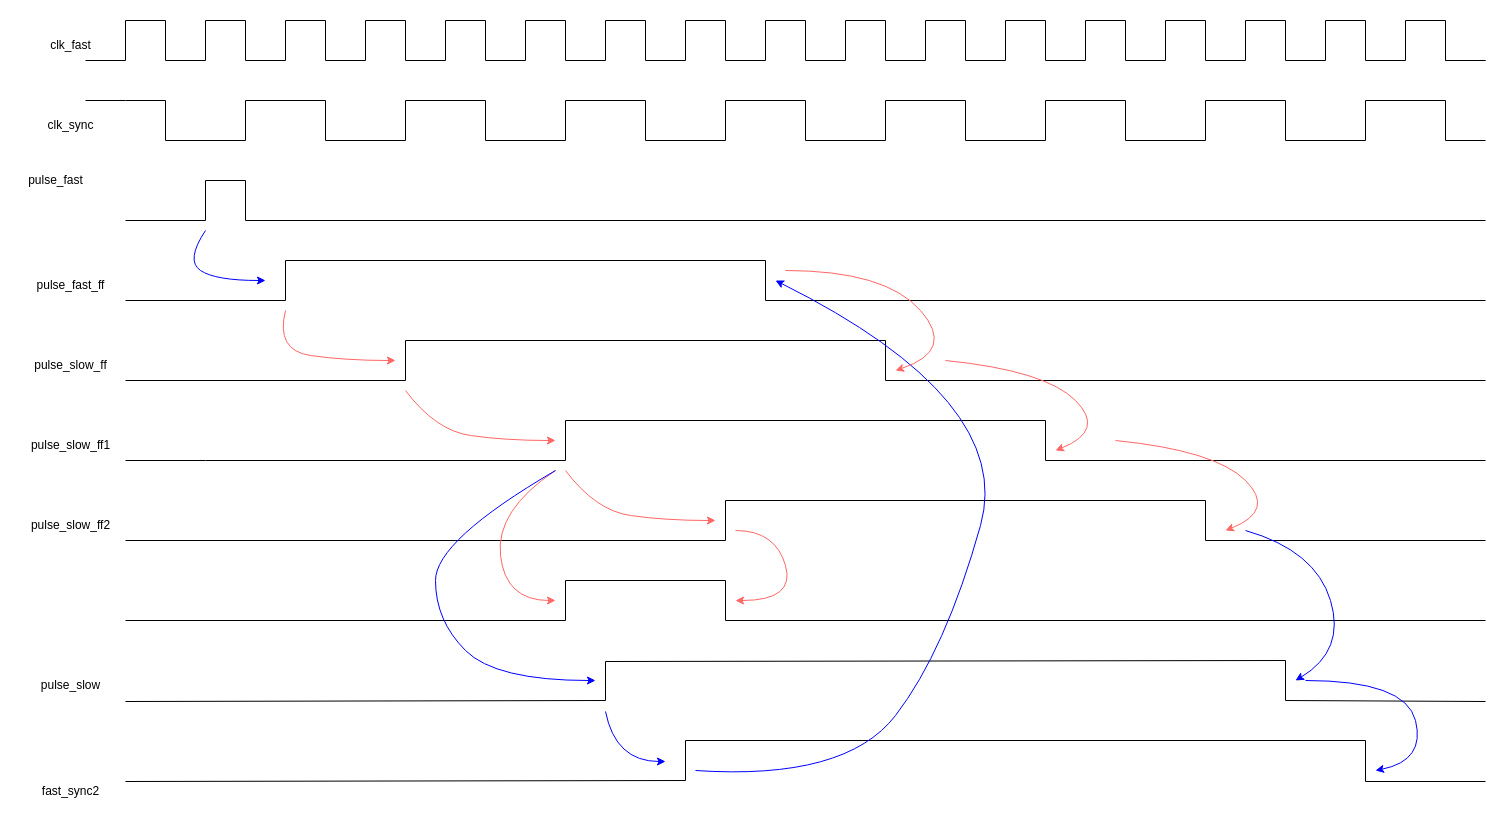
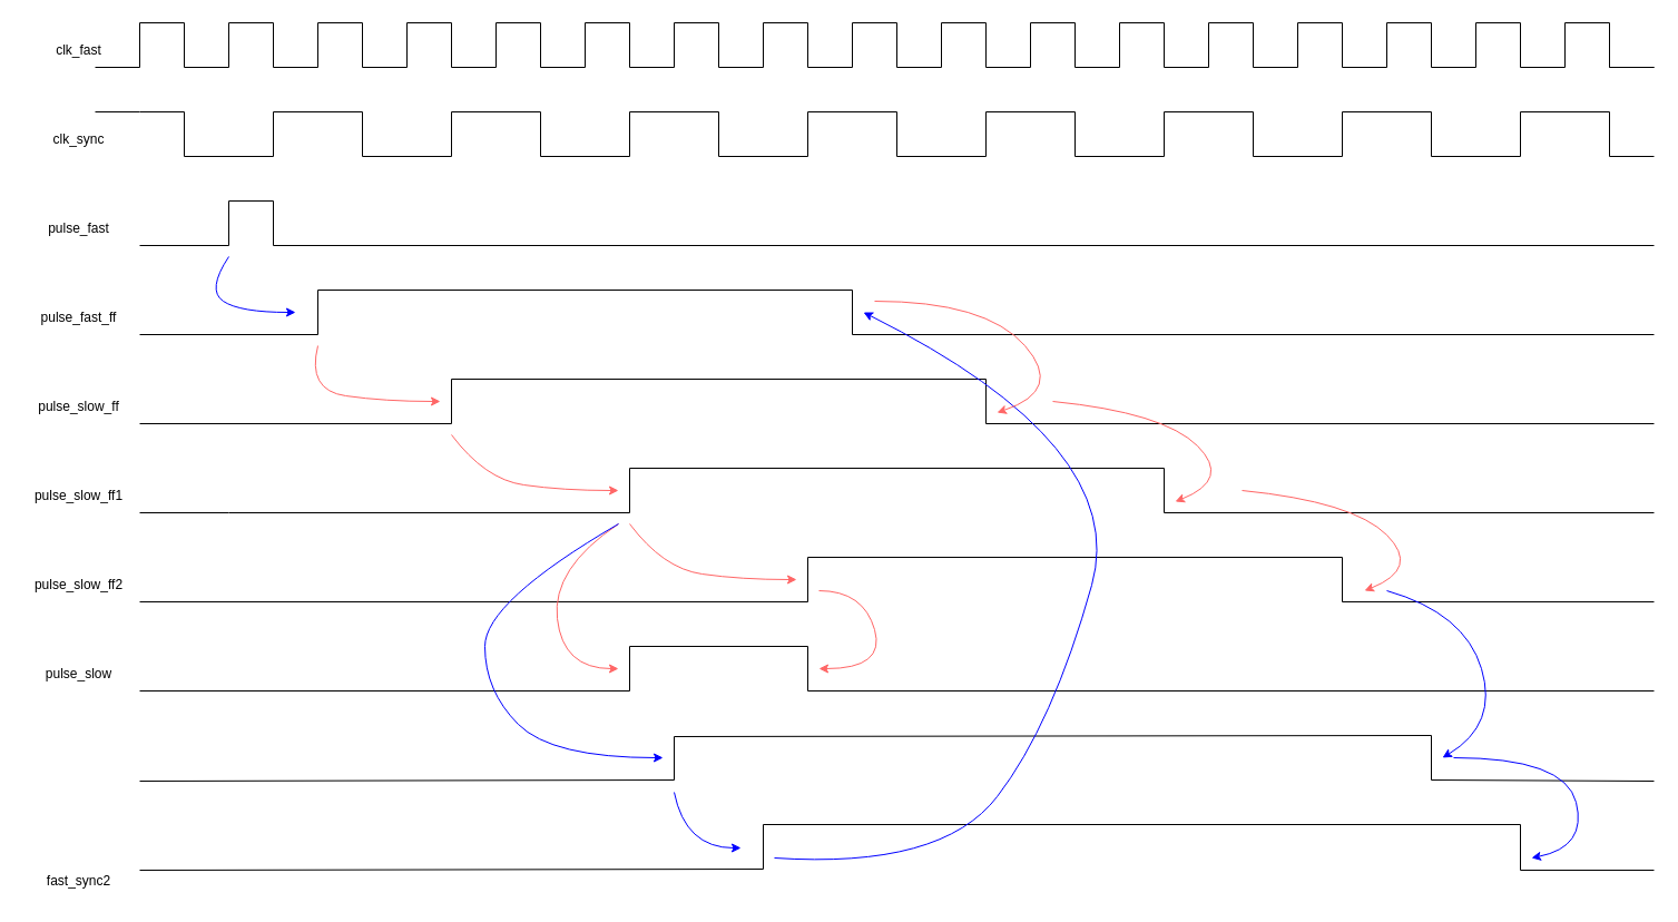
- <mxCell id="30" value="pulse_fast" style="text;html=1;align=center;verticalAlign=middle;resizable=0;points=[];autosize=1;strokeColor=none;fillColor=none;" parent="1" vertex="1"><mxGeometry x="15" y="165" width="80" height="30" as="geometry" /></mxCell>
+ <mxCell id="30" value="pulse_fast" style="text;html=1;align=center;verticalAlign=middle;resizable=0;points=[];autosize=1;strokeColor=none;fillColor=none;" parent="1" vertex="1"><mxGeometry x="30" y="190" width="80" height="30" as="geometry" /></mxCell>
- <mxCell id="42" value="pulse_slow" style="text;html=1;align=center;verticalAlign=middle;resizable=0;points=[];autosize=1;strokeColor=none;fillColor=none;" parent="1" vertex="1"><mxGeometry x="30" y="670" width="80" height="30" as="geometry" /></mxCell>
+ <mxCell id="42" value="pulse_slow" style="text;html=1;align=center;verticalAlign=middle;resizable=0;points=[];autosize=1;strokeColor=none;fillColor=none;" parent="1" vertex="1"><mxGeometry x="30" y="590" width="80" height="30" as="geometry" /></mxCell>
